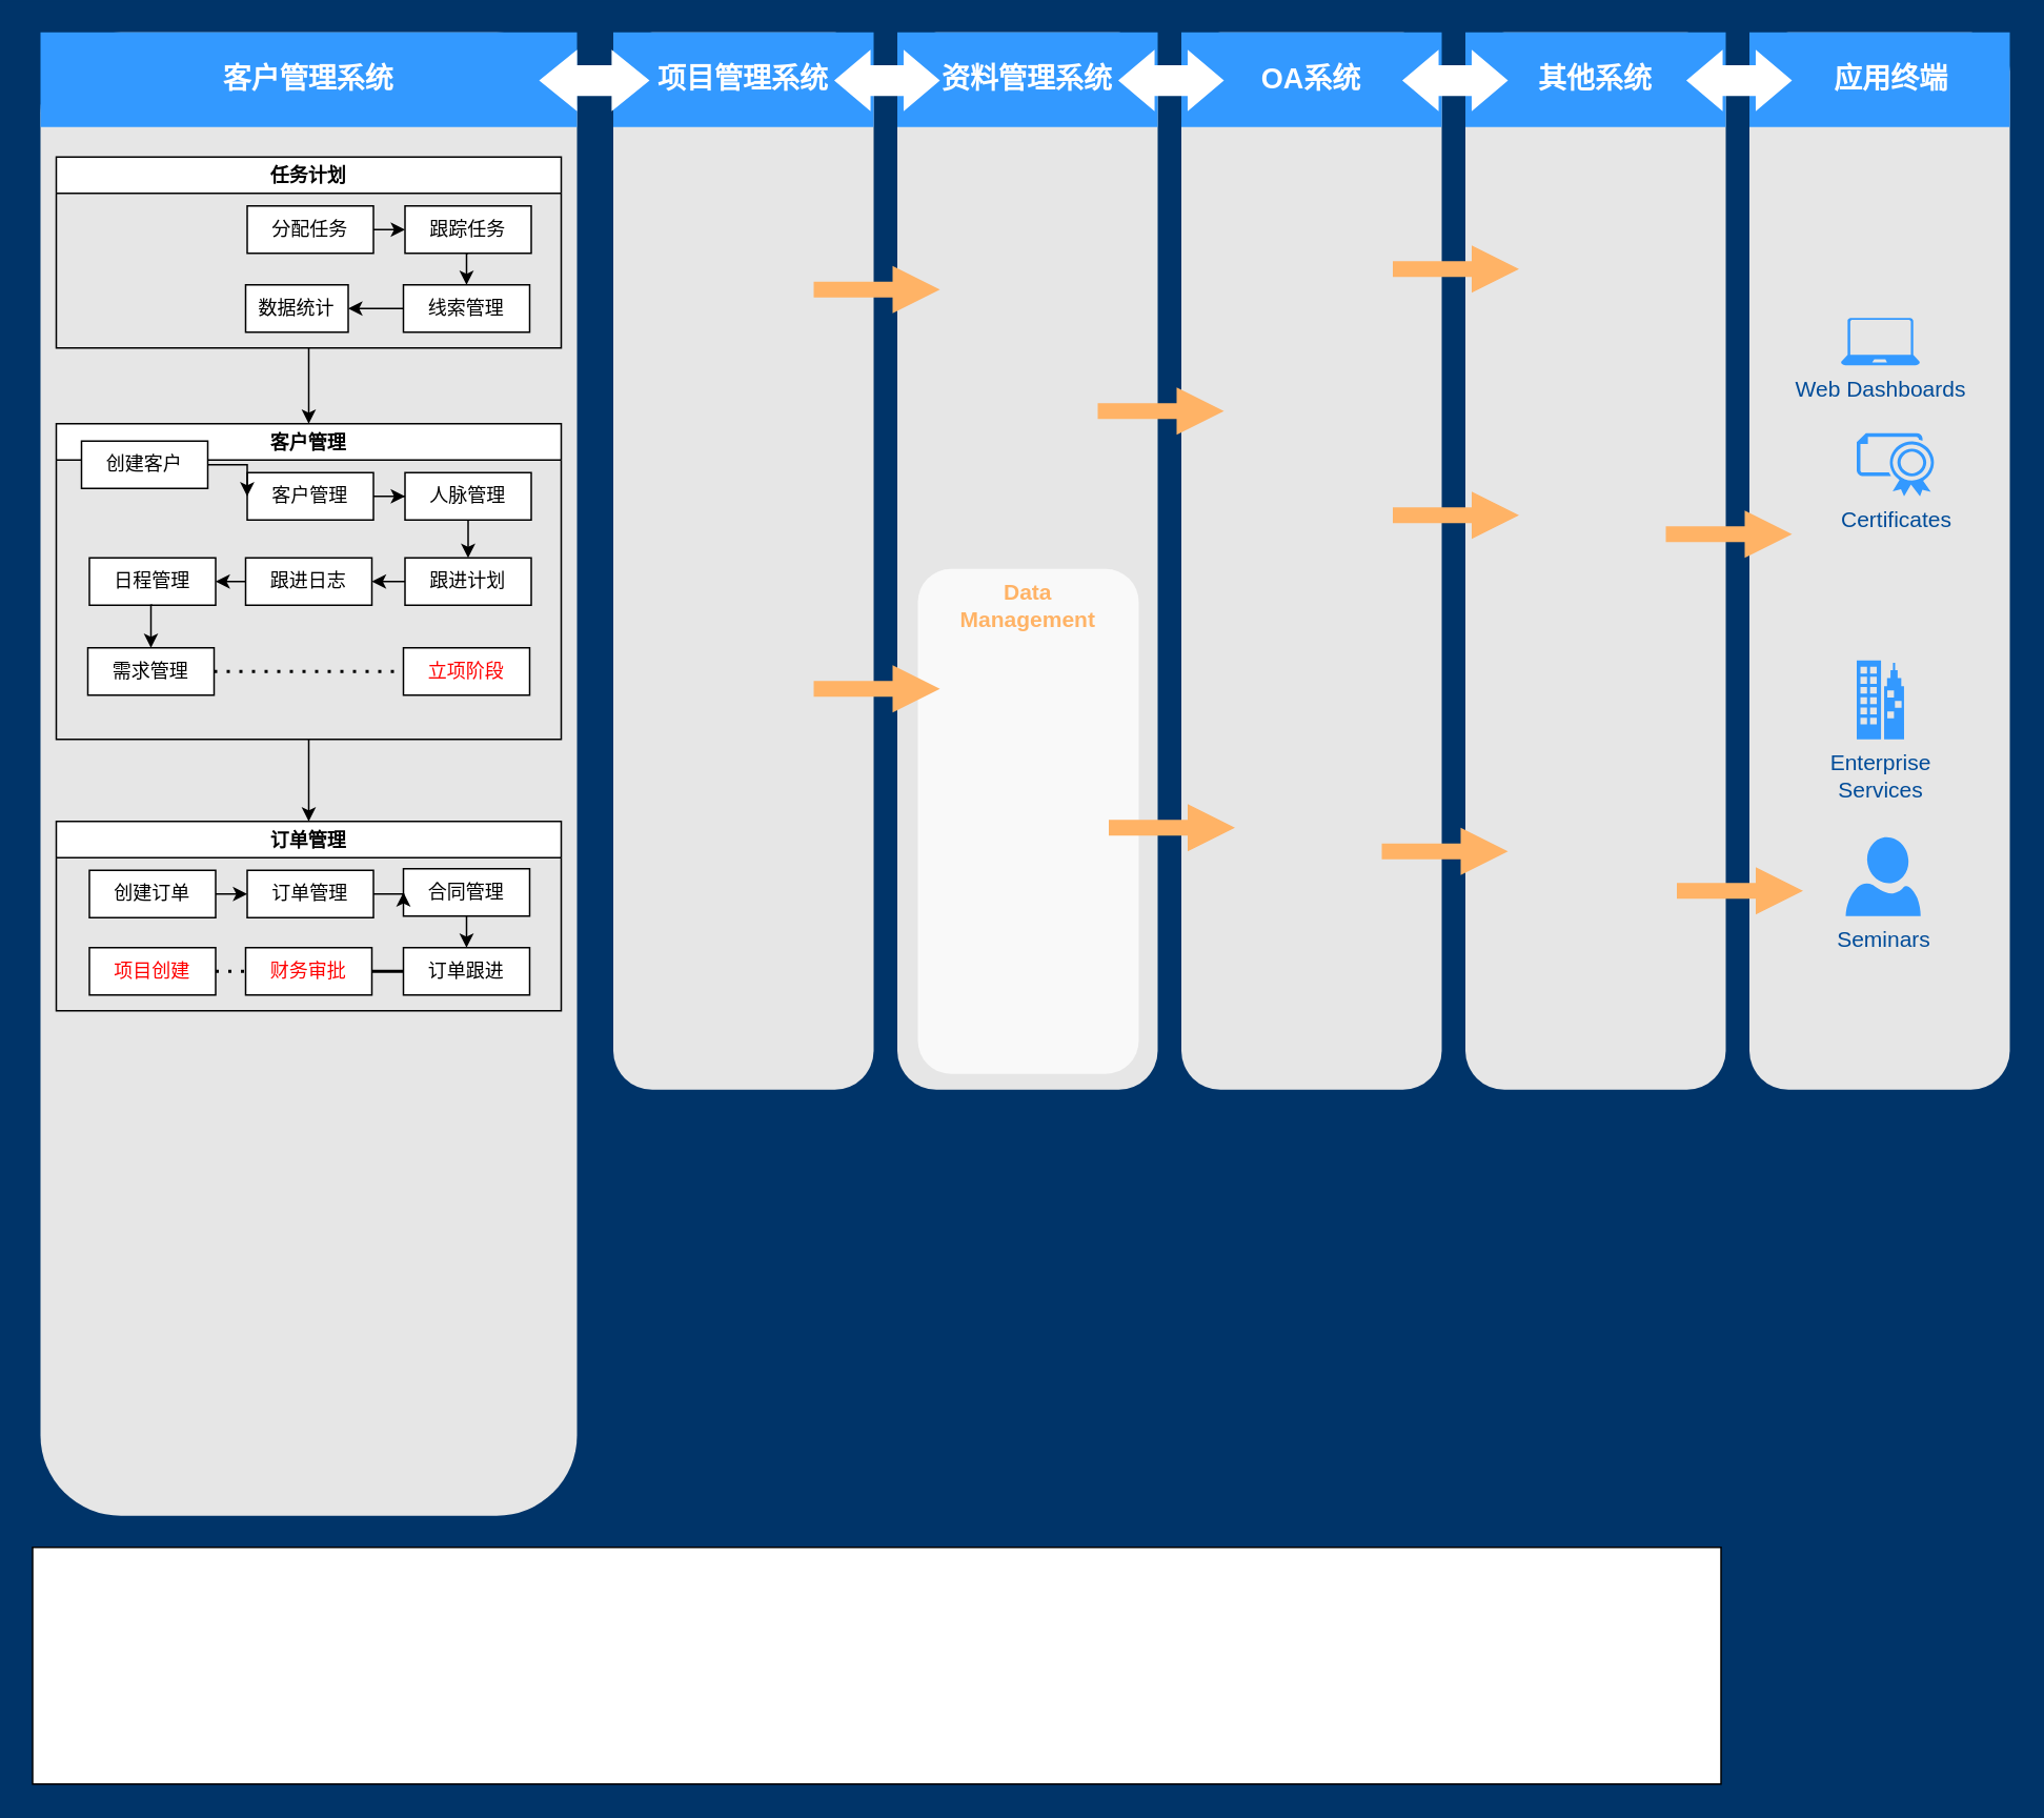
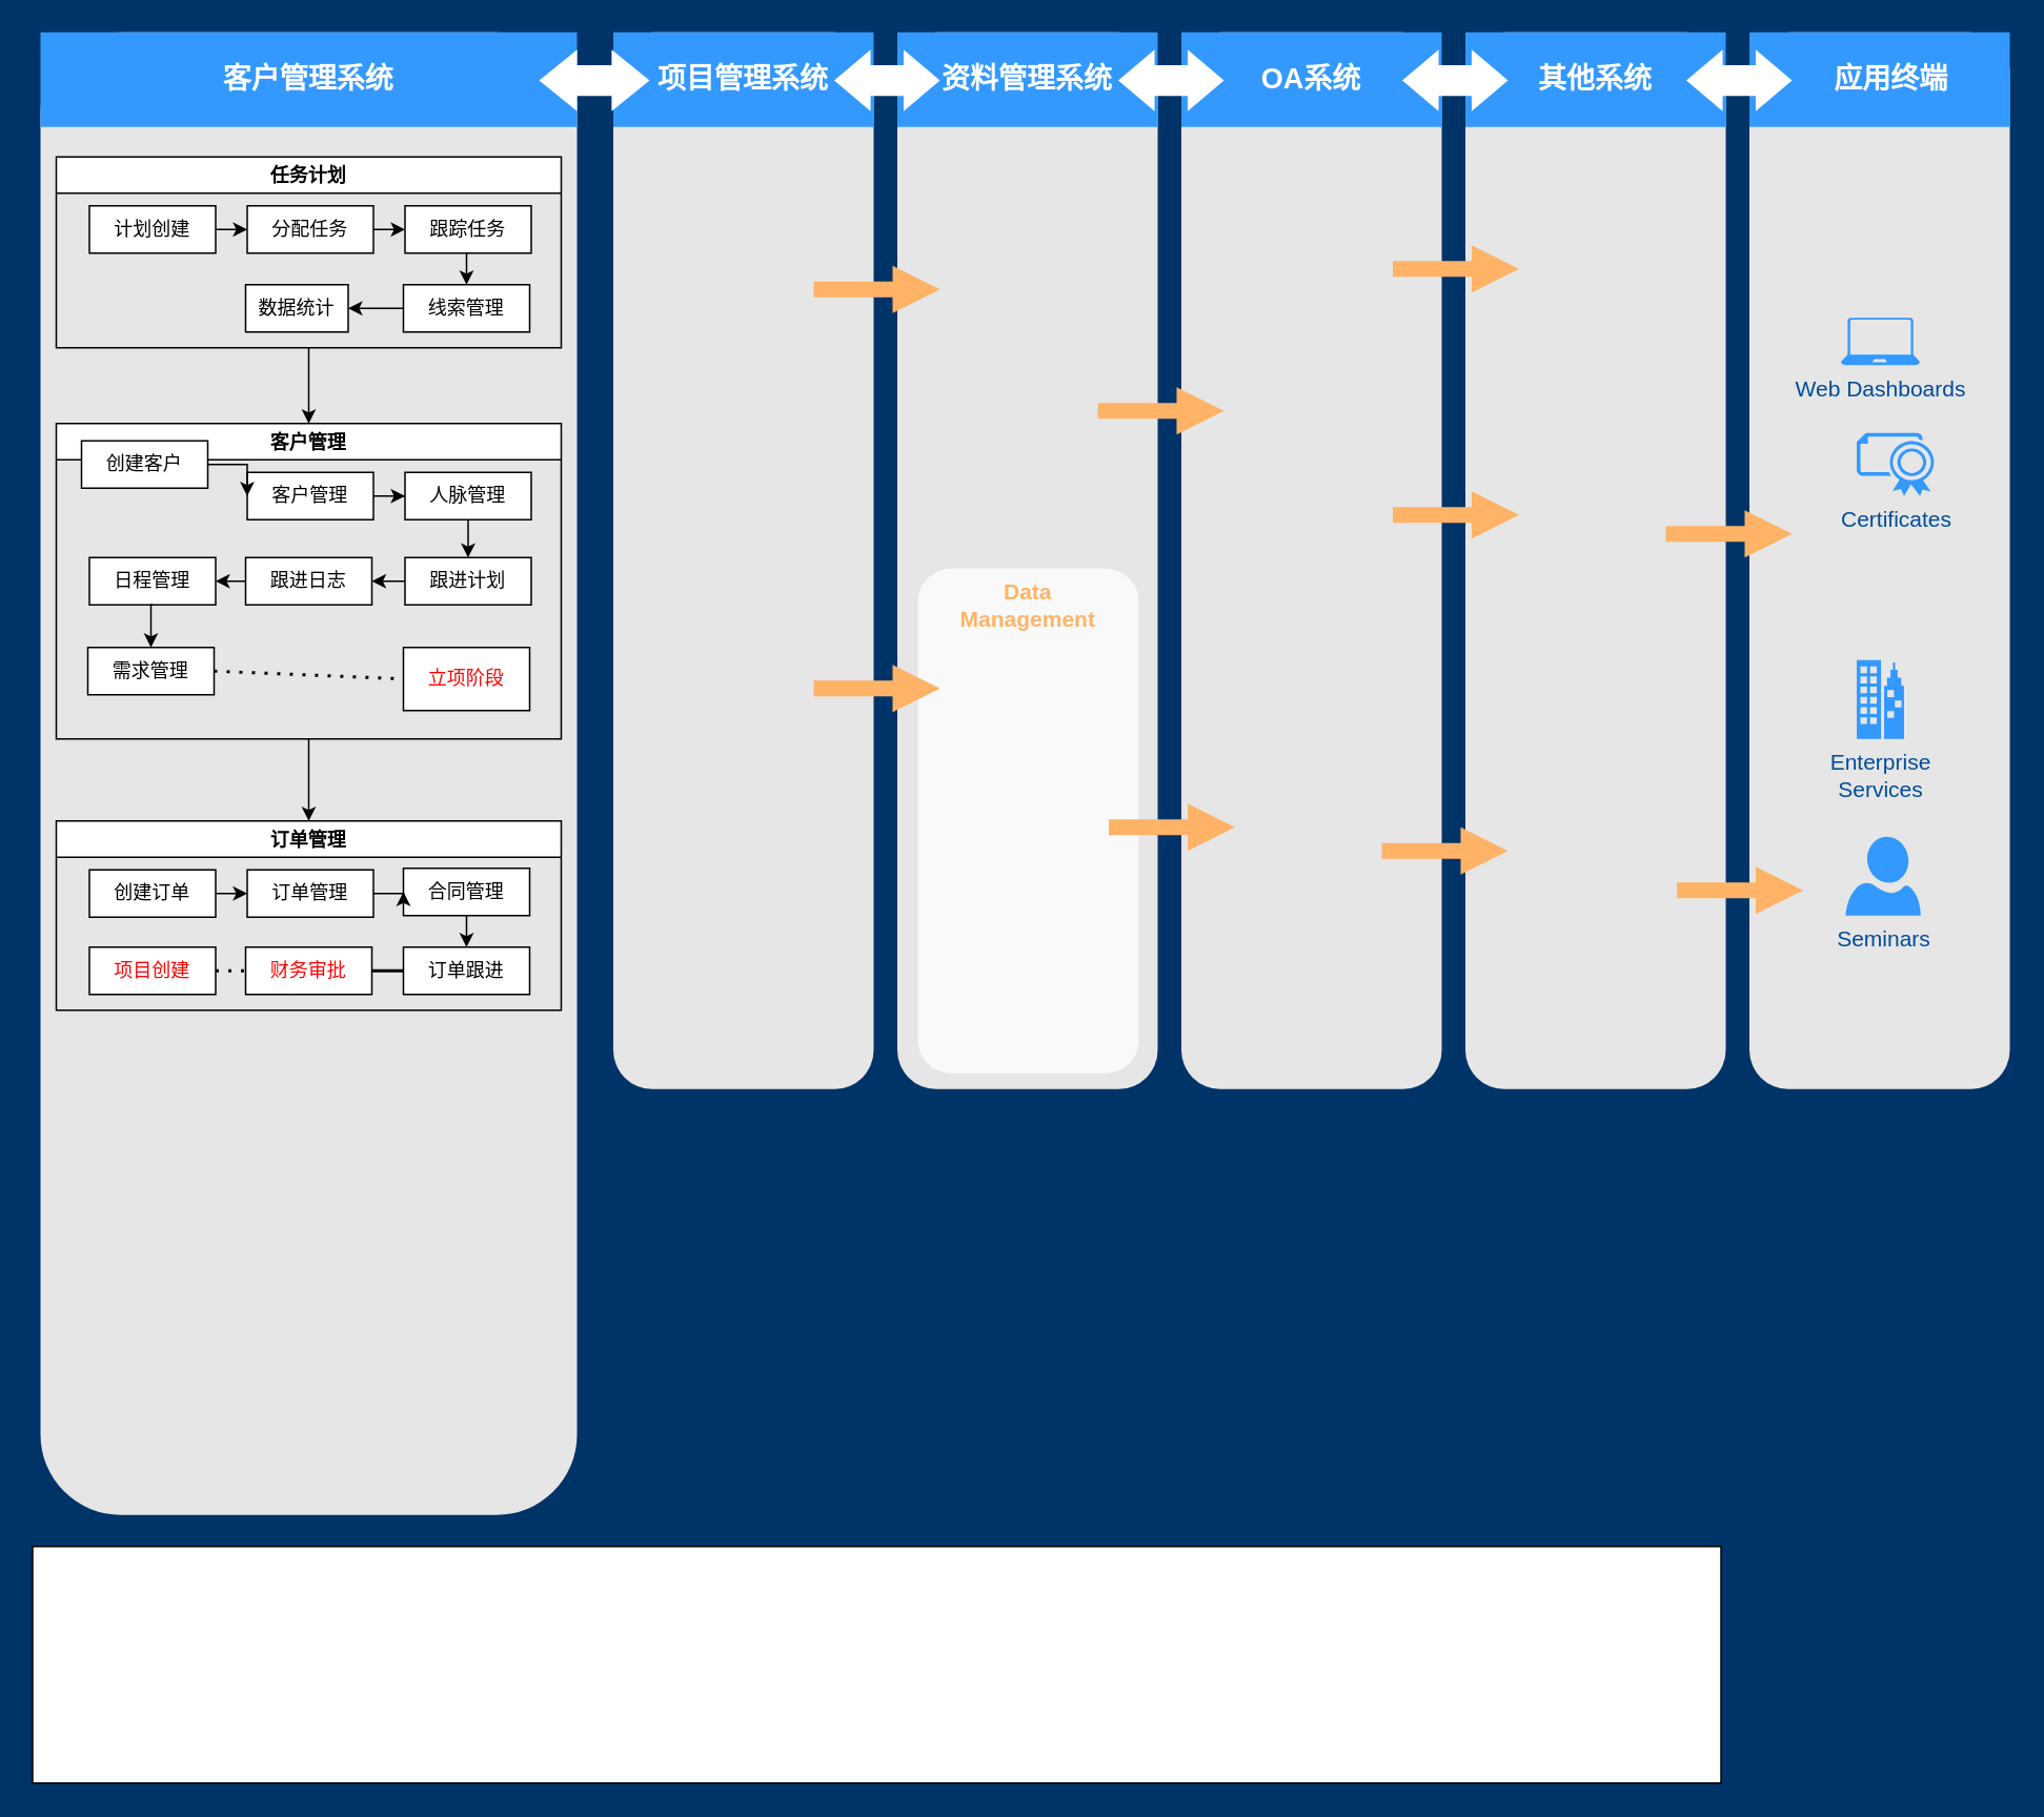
+ <mxCell id="38" value="计划创建" style="rounded=0;whiteSpace=wrap;html=1;" vertex="1" parent="35"><mxGeometry x="21" y="31" width="80" height="30" as="geometry" /></mxCell>
+ <mxCell id="37" style="edgeStyle=orthogonalEdgeStyle;rounded=0;orthogonalLoop=1;jettySize=auto;html=1;exitX=1;exitY=0.5;exitDx=0;exitDy=0;entryX=0;entryY=0.5;entryDx=0;entryDy=0;" edge="1" parent="35" source="38" target="36"><mxGeometry relative="1" as="geometry" /></mxCell>
- <mxCell id="49" value="&lt;font color=&quot;#ff0000&quot;&gt;立项阶段&lt;/font&gt;" style="rounded=0;whiteSpace=wrap;html=1;" vertex="1" parent="44"><mxGeometry x="220" y="142" width="80" height="30" as="geometry" /></mxCell>
+ <mxCell id="49" value="&lt;font color=&quot;#ff0000&quot;&gt;立项阶段&lt;/font&gt;" style="rounded=0;whiteSpace=wrap;html=1;" vertex="1" parent="44"><mxGeometry x="220" y="142" width="80" height="40" as="geometry" /></mxCell>
